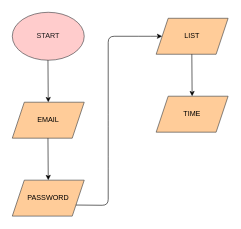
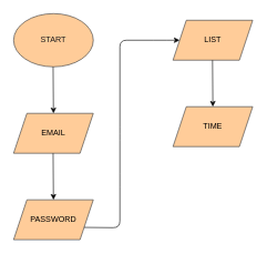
- <mxCell id="2" value="&lt;font color=&quot;#1c1c1c&quot;&gt;START&lt;/font&gt;" style="ellipse;whiteSpace=wrap;html=1;fillColor=#ffcccc;strokeColor=#36393d;" vertex="1" parent="1"><mxGeometry x="20" y="20" width="120" height="80" as="geometry" /></mxCell>
+ <mxCell id="2" value="&lt;font color=&quot;#1c1c1c&quot;&gt;START&lt;/font&gt;" style="ellipse;whiteSpace=wrap;html=1;fillColor=#ffcc99;strokeColor=#36393d;" vertex="1" parent="1"><mxGeometry x="20" y="20" width="120" height="80" as="geometry" /></mxCell>
